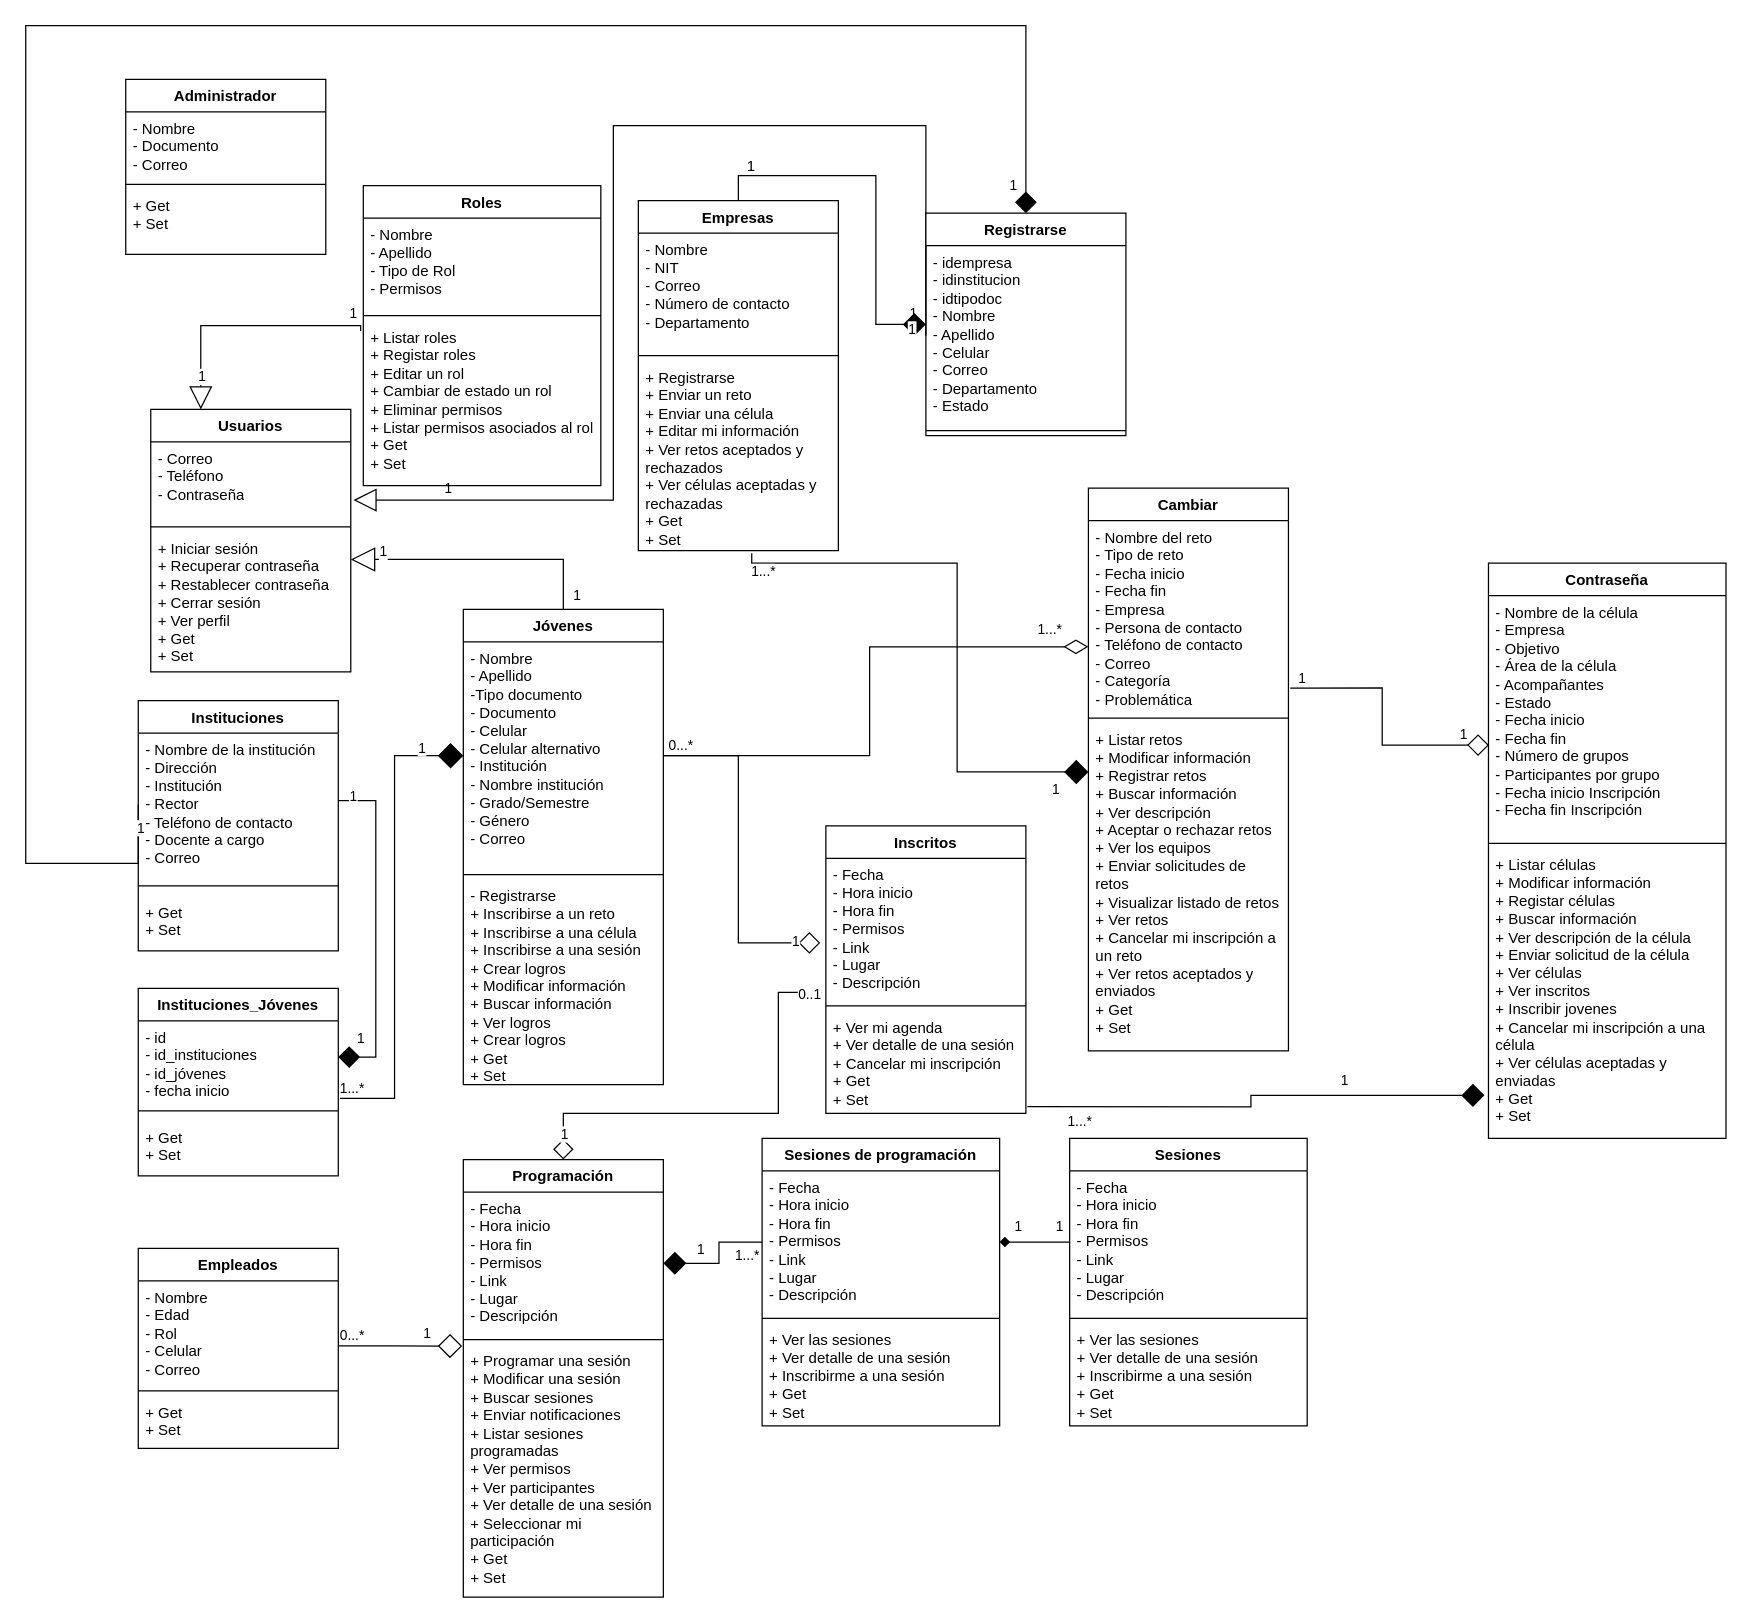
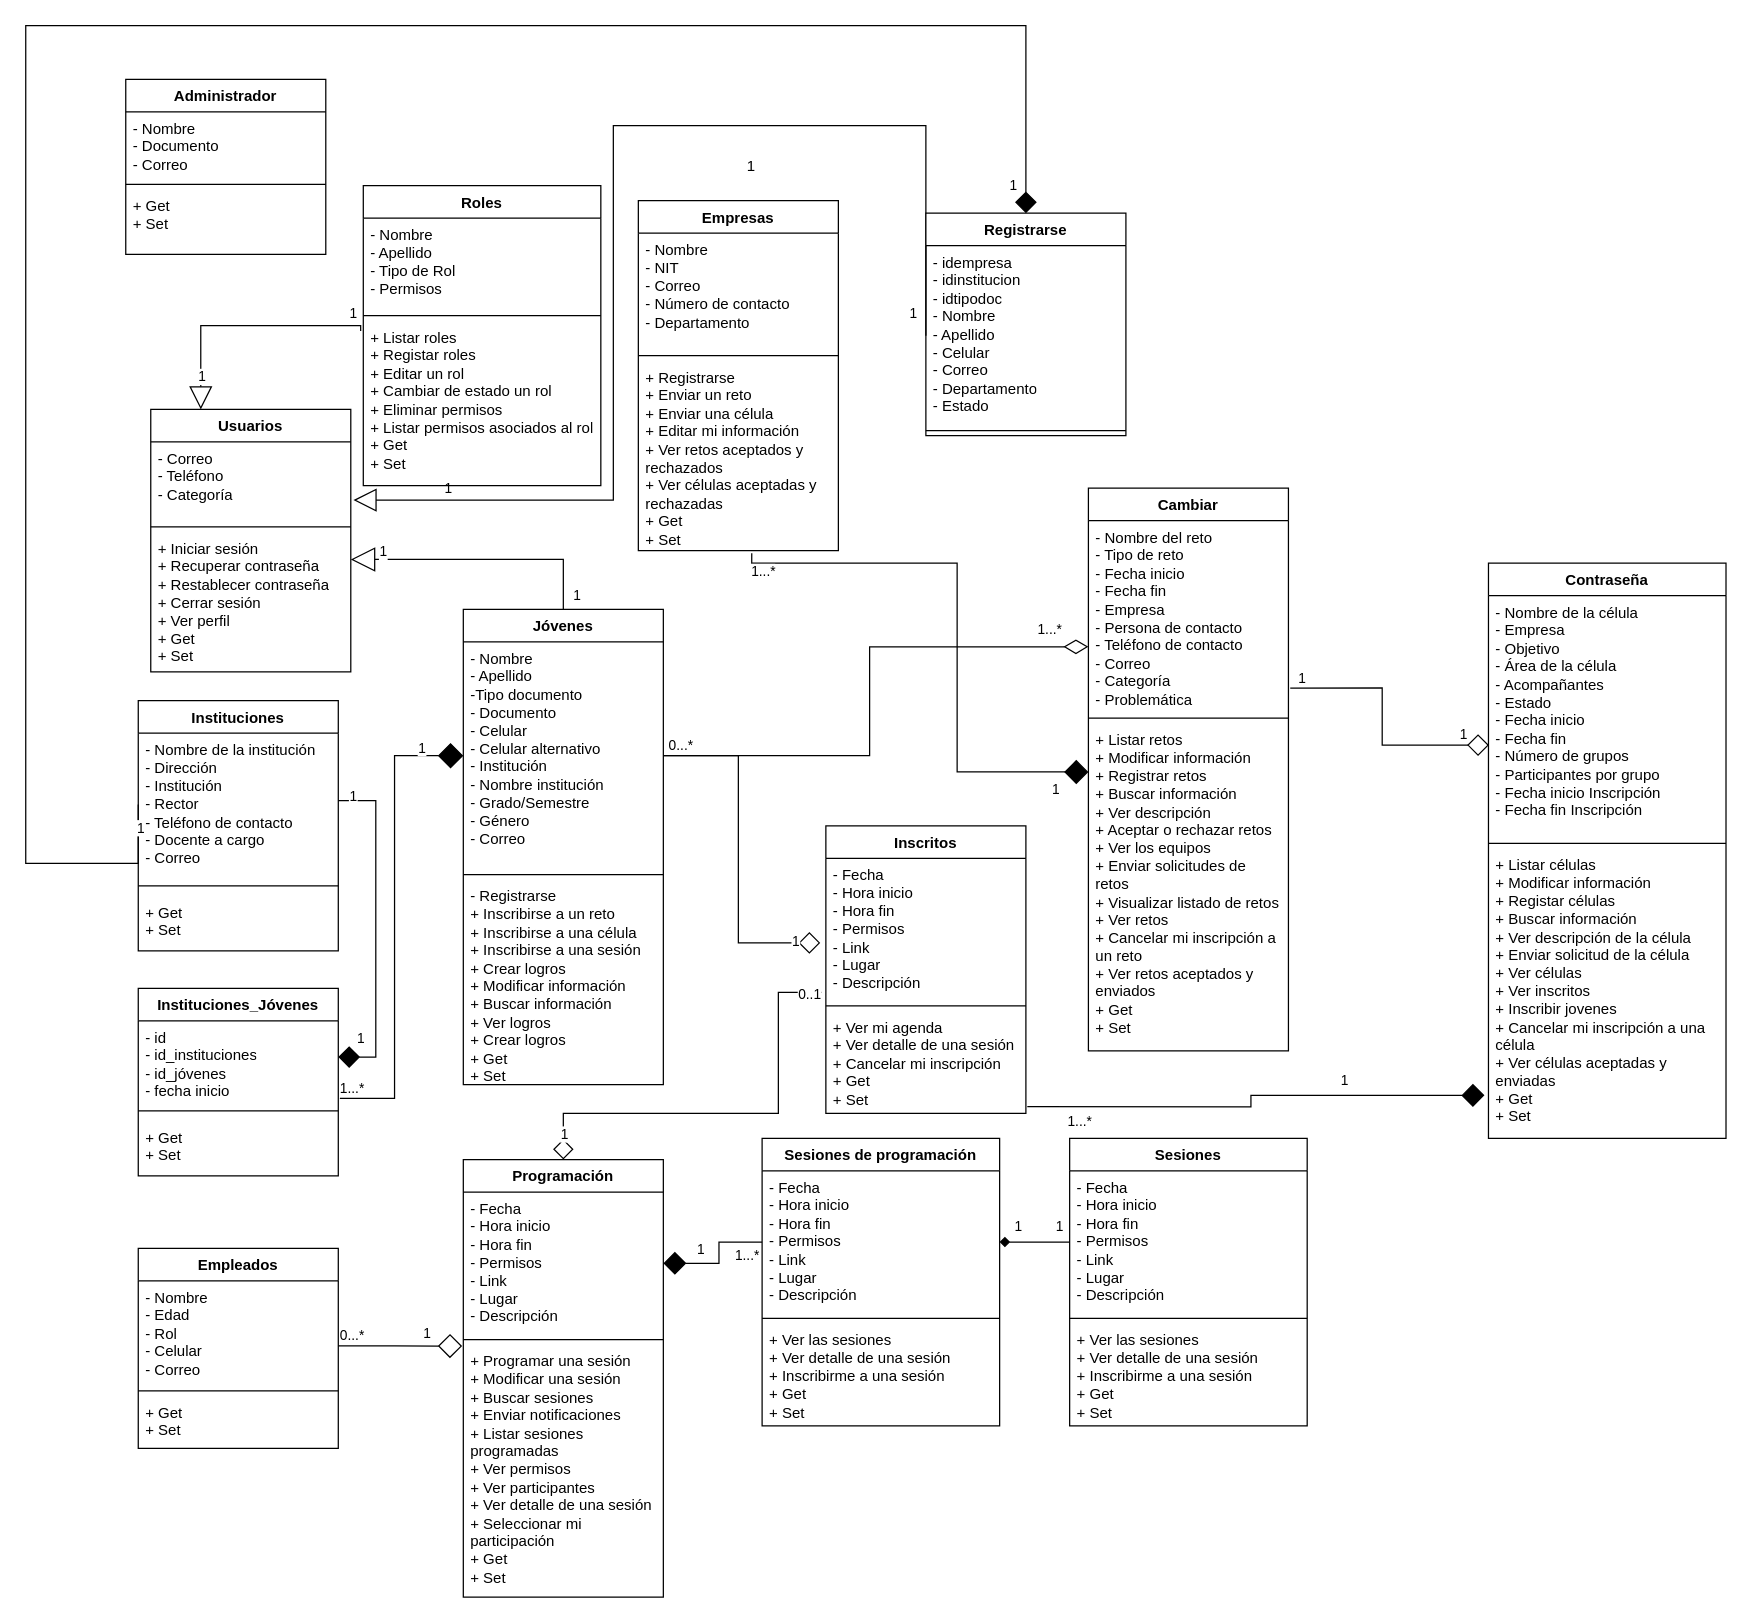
- <mxCell id="60" style="edgeStyle=orthogonalEdgeStyle;rounded=0;orthogonalLoop=1;jettySize=auto;html=1;entryX=0.5;entryY=0;entryDx=0;entryDy=0;endArrow=none;endFill=0;endSize=22;startArrow=diamond;startFill=1;startSize=16;" edge="1" parent="1" source="62" target="10"><mxGeometry relative="1" as="geometry" /></mxCell>
- <mxCell id="61" value="1" style="edgeLabel;html=1;align=center;verticalAlign=middle;resizable=0;points=[];" connectable="0" vertex="1" parent="60"><mxGeometry x="-0.866" y="3" relative="1" as="geometry"><mxPoint x="7" as="offset" /></mxGeometry></mxCell>
- <mxCell id="7" value="- Correo&lt;br&gt;- Teléfono&lt;br&gt;- Contraseña" style="text;align=left;verticalAlign=top;spacingLeft=4;spacingRight=4;overflow=hidden;rotatable=0;points=[[0,0.5],[1,0.5]];portConstraint=eastwest;whiteSpace=wrap;html=1;" vertex="1" parent="6"><mxGeometry y="26" width="160" height="64" as="geometry" /></mxCell>
+ <mxCell id="7" value="- Correo&lt;br&gt;- Teléfono&lt;br&gt;- Categoría" style="text;align=left;verticalAlign=top;spacingLeft=4;spacingRight=4;overflow=hidden;rotatable=0;points=[[0,0.5],[1,0.5]];portConstraint=eastwest;whiteSpace=wrap;html=1;" vertex="1" parent="6"><mxGeometry y="26" width="160" height="64" as="geometry" /></mxCell>
